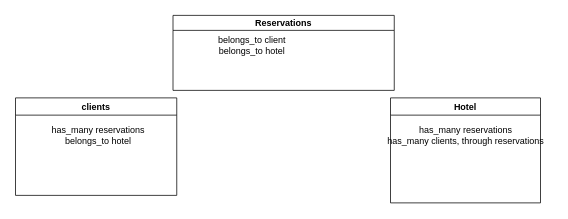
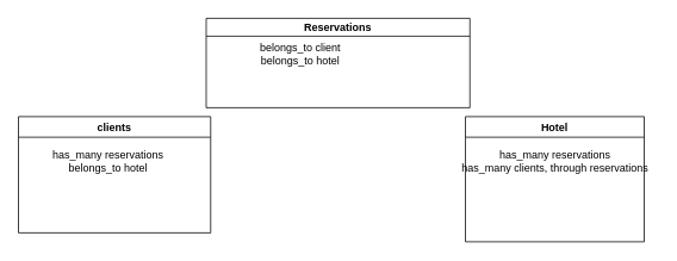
- <mxCell id="7" value="has_many reservations&lt;br&gt;belongs_to hotel" style="text;html=1;align=center;verticalAlign=middle;resizable=0;points=[];autosize=1;strokeColor=none;fillColor=none;" vertex="1" parent="6"><mxGeometry x="35" y="30" width="150" height="40" as="geometry" /></mxCell>
+ <mxCell id="7" value="has_many reservations&lt;br&gt;belongs_to hotel" style="text;html=1;align=center;verticalAlign=middle;resizable=0;points=[];autosize=1;strokeColor=none;fillColor=none;" vertex="1" parent="6"><mxGeometry x="25" y="30" width="150" height="40" as="geometry" /></mxCell>
